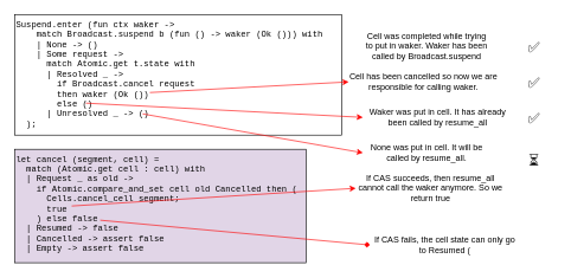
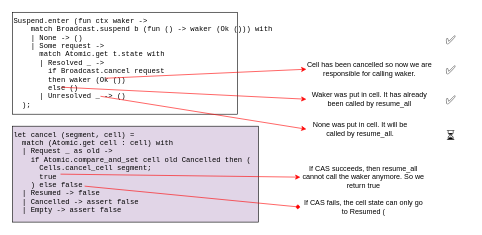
- <mxCell id="4" value="Cell was completed while trying to put in waker. Waker has been called by Broadcast.suspend" style="text;strokeColor=none;align=center;fillColor=none;html=1;verticalAlign=middle;whiteSpace=wrap;rounded=0;" vertex="1" parent="1"><mxGeometry x="510" y="50" width="180" height="30" as="geometry" /></mxCell>
- <mxCell id="2" value="Suspend.enter (fun ctx waker -&gt;&#10;    match Broadcast.suspend b (fun () -&gt; waker (Ok ())) with&#10;    | None -&gt; ()  &#10;    | Some request -&gt;&#10;      match Atomic.get t.state with&#10;      | Resolved _ -&gt;&#10;        if Broadcast.cancel request &#10;        then waker (Ok ())&#10;        else ()&#10;      | Unresolved _ -&gt; ()&#10;  );&#10;" style="rounded=0;align=left;verticalAlign=top;fontFamily=Courier New;" vertex="1" parent="1"><mxGeometry x="20" y="20" width="460" height="170" as="geometry" /></mxCell>
+ <mxCell id="2" value="Suspend.enter (fun ctx waker -&gt;&#10;    match Broadcast.suspend b (fun () -&gt; waker (Ok ())) with&#10;    | None -&gt; ()  &#10;    | Some request -&gt;&#10;      match Atomic.get t.state with&#10;      | Resolved _ -&gt;&#10;        if Broadcast.cancel request &#10;        then waker (Ok ())&#10;        else ()&#10;      | Unresolved _ -&gt; ()&#10;  );&#10;" style="rounded=0;align=left;verticalAlign=top;fontFamily=Courier New;" vertex="1" parent="1"><mxGeometry x="20" y="20" width="375" height="170" as="geometry" /></mxCell>
- <mxCell id="10" value="Cell has been cancelled so now we are responsible for calling waker." style="text;strokeColor=none;align=center;fillColor=none;html=1;verticalAlign=middle;whiteSpace=wrap;rounded=0;" vertex="1" parent="1"><mxGeometry x="490" y="100" width="211" height="30" as="geometry" /></mxCell>
+ <mxCell id="10" value="Cell has been cancelled so now we are responsible for calling waker." style="text;strokeColor=none;align=center;fillColor=none;html=1;verticalAlign=middle;whiteSpace=wrap;rounded=0;" vertex="1" parent="1"><mxGeometry x="510" y="100" width="211" height="30" as="geometry" /></mxCell>
- <mxCell id="11" value="If CAS succeeds, then resume_all cannot call the waker anymore. So we return true" style="text;strokeColor=none;align=center;fillColor=none;html=1;verticalAlign=middle;whiteSpace=wrap;rounded=0;" vertex="1" parent="1"><mxGeometry x="500" y="250" width="211" height="30" as="geometry" /></mxCell>
+ <mxCell id="11" value="If CAS succeeds, then resume_all cannot call the waker anymore. So we return true" style="text;strokeColor=none;align=center;fillColor=none;html=1;verticalAlign=middle;whiteSpace=wrap;rounded=0;" vertex="1" parent="1"><mxGeometry x="500" y="280" width="211" height="30" as="geometry" /></mxCell>
- <mxCell id="16" value="If CAS fails, the cell state can only go to Resumed (" style="text;strokeColor=none;align=center;fillColor=none;html=1;verticalAlign=middle;whiteSpace=wrap;rounded=0;" vertex="1" parent="1"><mxGeometry x="520" y="330" width="211" height="30" as="geometry" /></mxCell>
+ <mxCell id="16" value="If CAS fails, the cell state can only go to Resumed (" style="text;strokeColor=none;align=center;fillColor=none;html=1;verticalAlign=middle;whiteSpace=wrap;rounded=0;" vertex="1" parent="1"><mxGeometry x="500" y="330" width="211" height="30" as="geometry" /></mxCell>
